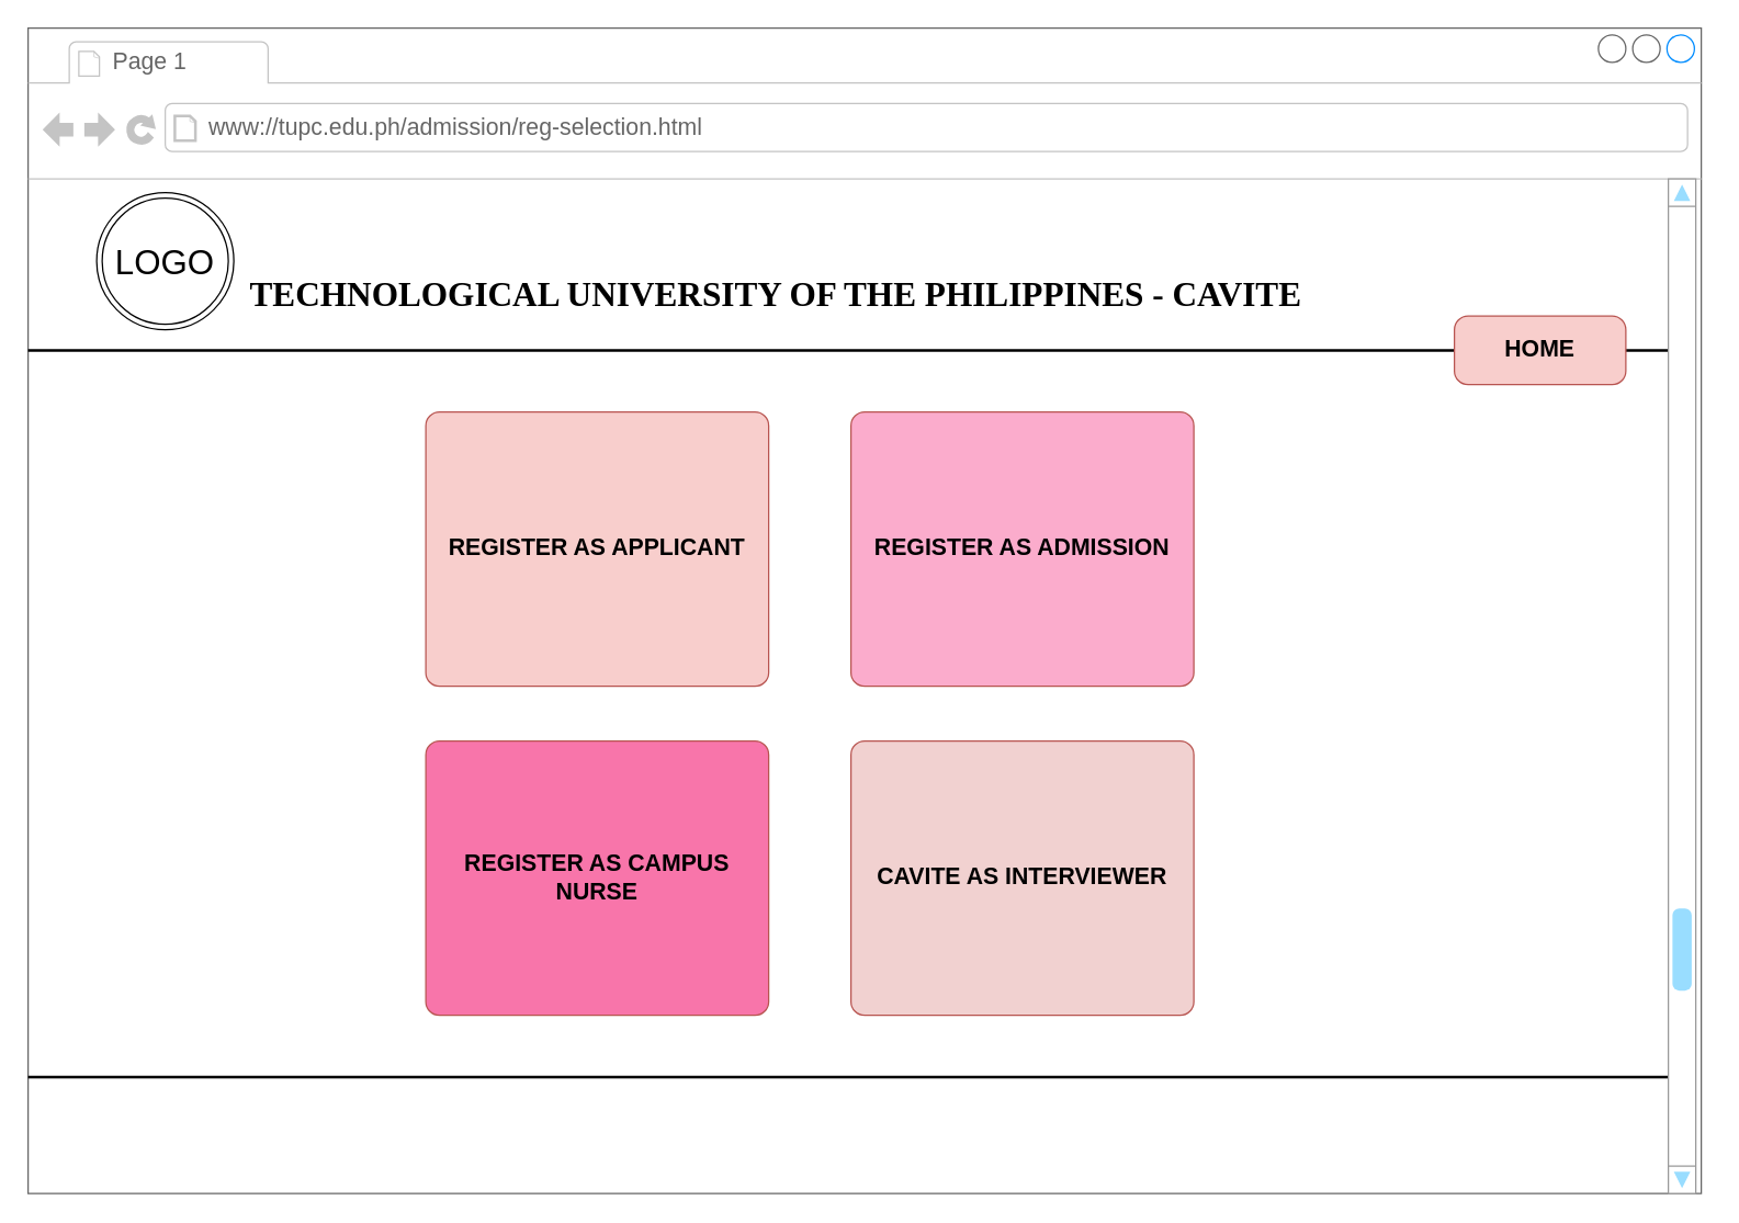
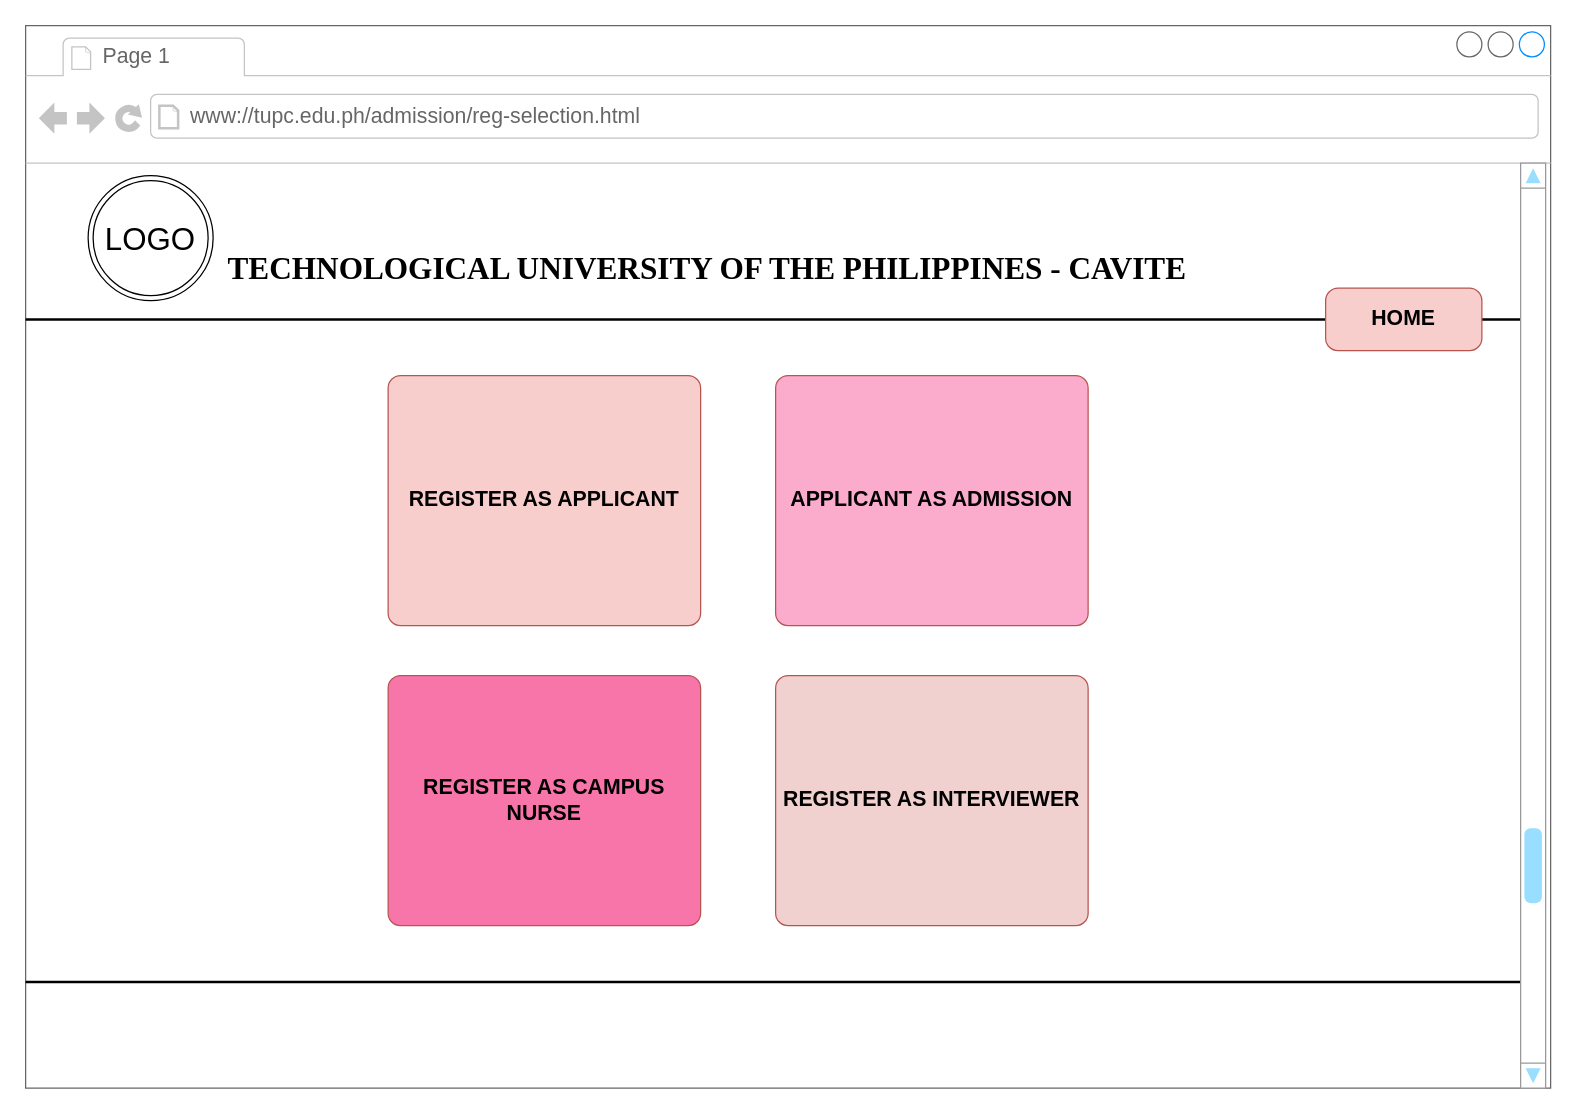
- <mxCell id="11" value="REGISTER AS ADMISSION" style="strokeWidth=1;shadow=0;dashed=0;align=center;html=1;shape=mxgraph.mockup.buttons.button;strokeColor=#b85450;mainText=;buttonStyle=round;fontSize=17;fontStyle=1;fillColor=#FBACCC;whiteSpace=wrap;" vertex="1" parent="2"><mxGeometry x="600" y="280" width="250" height="200" as="geometry" /></mxCell>
+ <mxCell id="11" value="APPLICANT AS ADMISSION" style="strokeWidth=1;shadow=0;dashed=0;align=center;html=1;shape=mxgraph.mockup.buttons.button;strokeColor=#b85450;mainText=;buttonStyle=round;fontSize=17;fontStyle=1;fillColor=#FBACCC;whiteSpace=wrap;" vertex="1" parent="2"><mxGeometry x="600" y="280" width="250" height="200" as="geometry" /></mxCell>
- <mxCell id="13" value="CAVITE AS INTERVIEWER" style="strokeWidth=1;shadow=0;dashed=0;align=center;html=1;shape=mxgraph.mockup.buttons.button;strokeColor=#b85450;mainText=;buttonStyle=round;fontSize=17;fontStyle=1;fillColor=#F1D1D0;whiteSpace=wrap;" vertex="1" parent="2"><mxGeometry x="600" y="520" width="250" height="200" as="geometry" /></mxCell>
+ <mxCell id="13" value="REGISTER AS INTERVIEWER" style="strokeWidth=1;shadow=0;dashed=0;align=center;html=1;shape=mxgraph.mockup.buttons.button;strokeColor=#b85450;mainText=;buttonStyle=round;fontSize=17;fontStyle=1;fillColor=#F1D1D0;whiteSpace=wrap;" vertex="1" parent="2"><mxGeometry x="600" y="520" width="250" height="200" as="geometry" /></mxCell>
